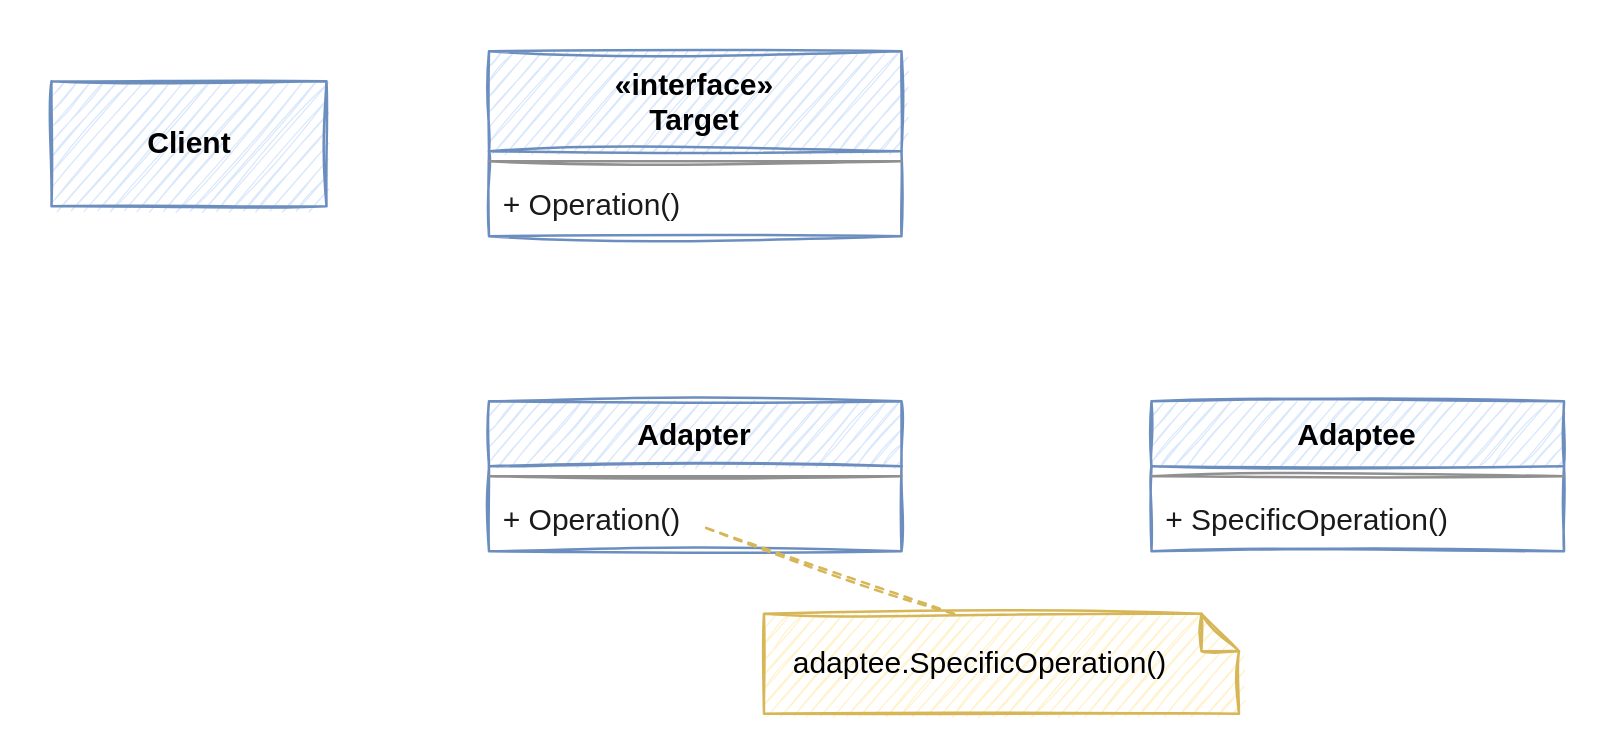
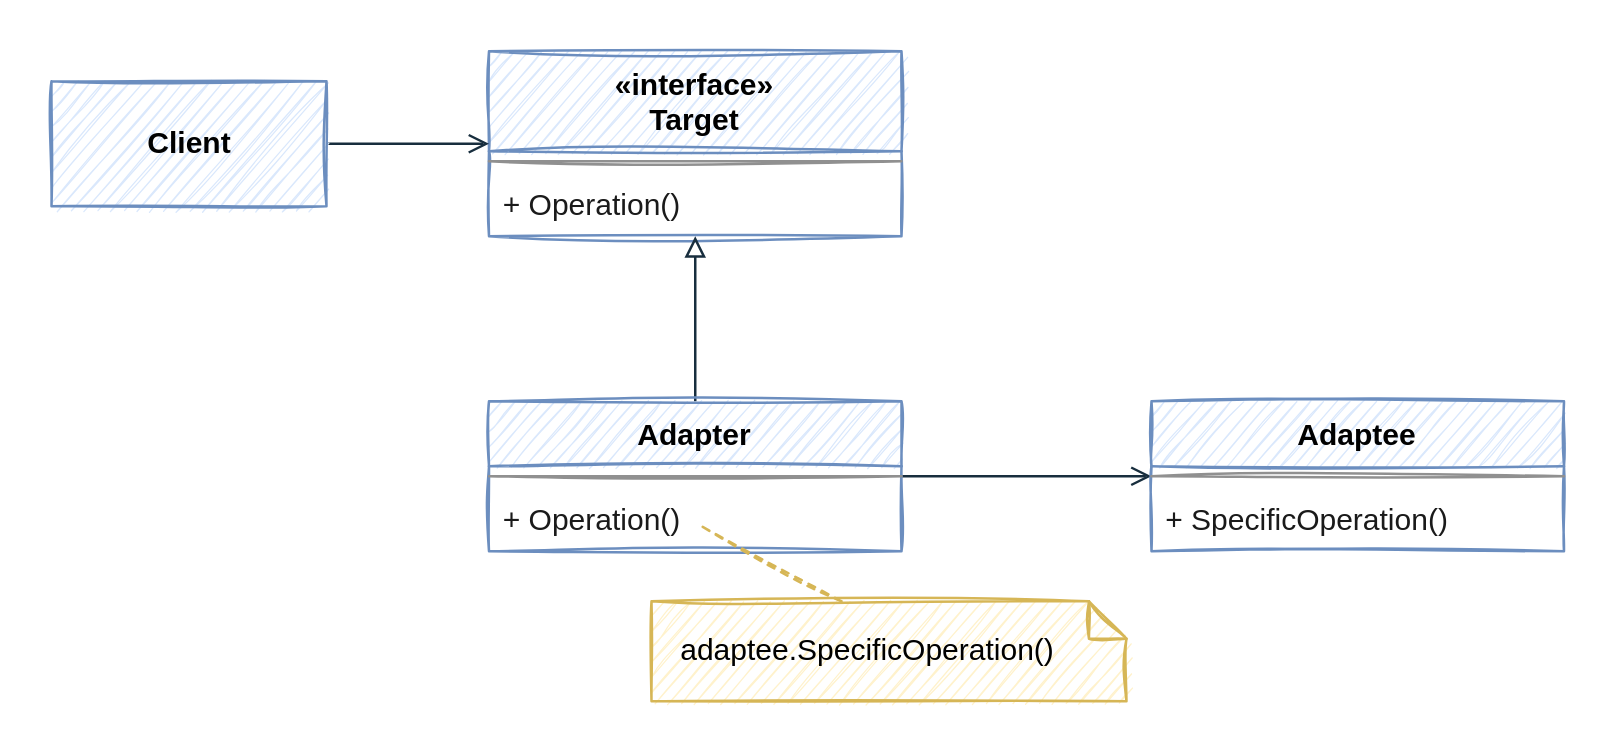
+ <mxCell id="10" style="edgeStyle=orthogonalEdgeStyle;rounded=0;orthogonalLoop=1;jettySize=auto;html=1;startArrow=none;startFill=0;endArrow=open;endFill=0;labelBackgroundColor=#EEEEEE;strokeColor=#182E3E;fontColor=#1A1A1A;" parent="1" source="11" target="2" edge="1"><mxGeometry relative="1" as="geometry" /></mxCell>
+ <mxCell id="5" style="edgeStyle=orthogonalEdgeStyle;rounded=0;orthogonalLoop=1;jettySize=auto;html=1;endArrow=block;endFill=0;labelBackgroundColor=#EEEEEE;strokeColor=#182E3E;fontColor=#1A1A1A;" parent="1" source="7" target="2" edge="1"><mxGeometry relative="1" as="geometry" /></mxCell>
+ <mxCell id="6" style="edgeStyle=orthogonalEdgeStyle;rounded=0;orthogonalLoop=1;jettySize=auto;html=1;fontColor=#1A1A1A;strokeColor=#182E3E;endArrow=open;endFill=0;" parent="1" source="7" target="12" edge="1"><mxGeometry relative="1" as="geometry" /></mxCell>
- <mxCell id="15" value="adaptee.SpecificOperation()" style="shape=note;size=15;align=left;spacingLeft=10;html=1;whiteSpace=wrap;rounded=0;sketch=1;strokeColor=#d6b656;fillColor=#fff2cc;" parent="1" vertex="1"><mxGeometry x="305" y="245" width="190" height="40" as="geometry" /></mxCell>
+ <mxCell id="15" value="adaptee.SpecificOperation()" style="shape=note;size=15;align=left;spacingLeft=10;html=1;whiteSpace=wrap;rounded=0;sketch=1;strokeColor=#d6b656;fillColor=#fff2cc;" parent="1" vertex="1"><mxGeometry x="260" y="240" width="190" height="40" as="geometry" /></mxCell>
